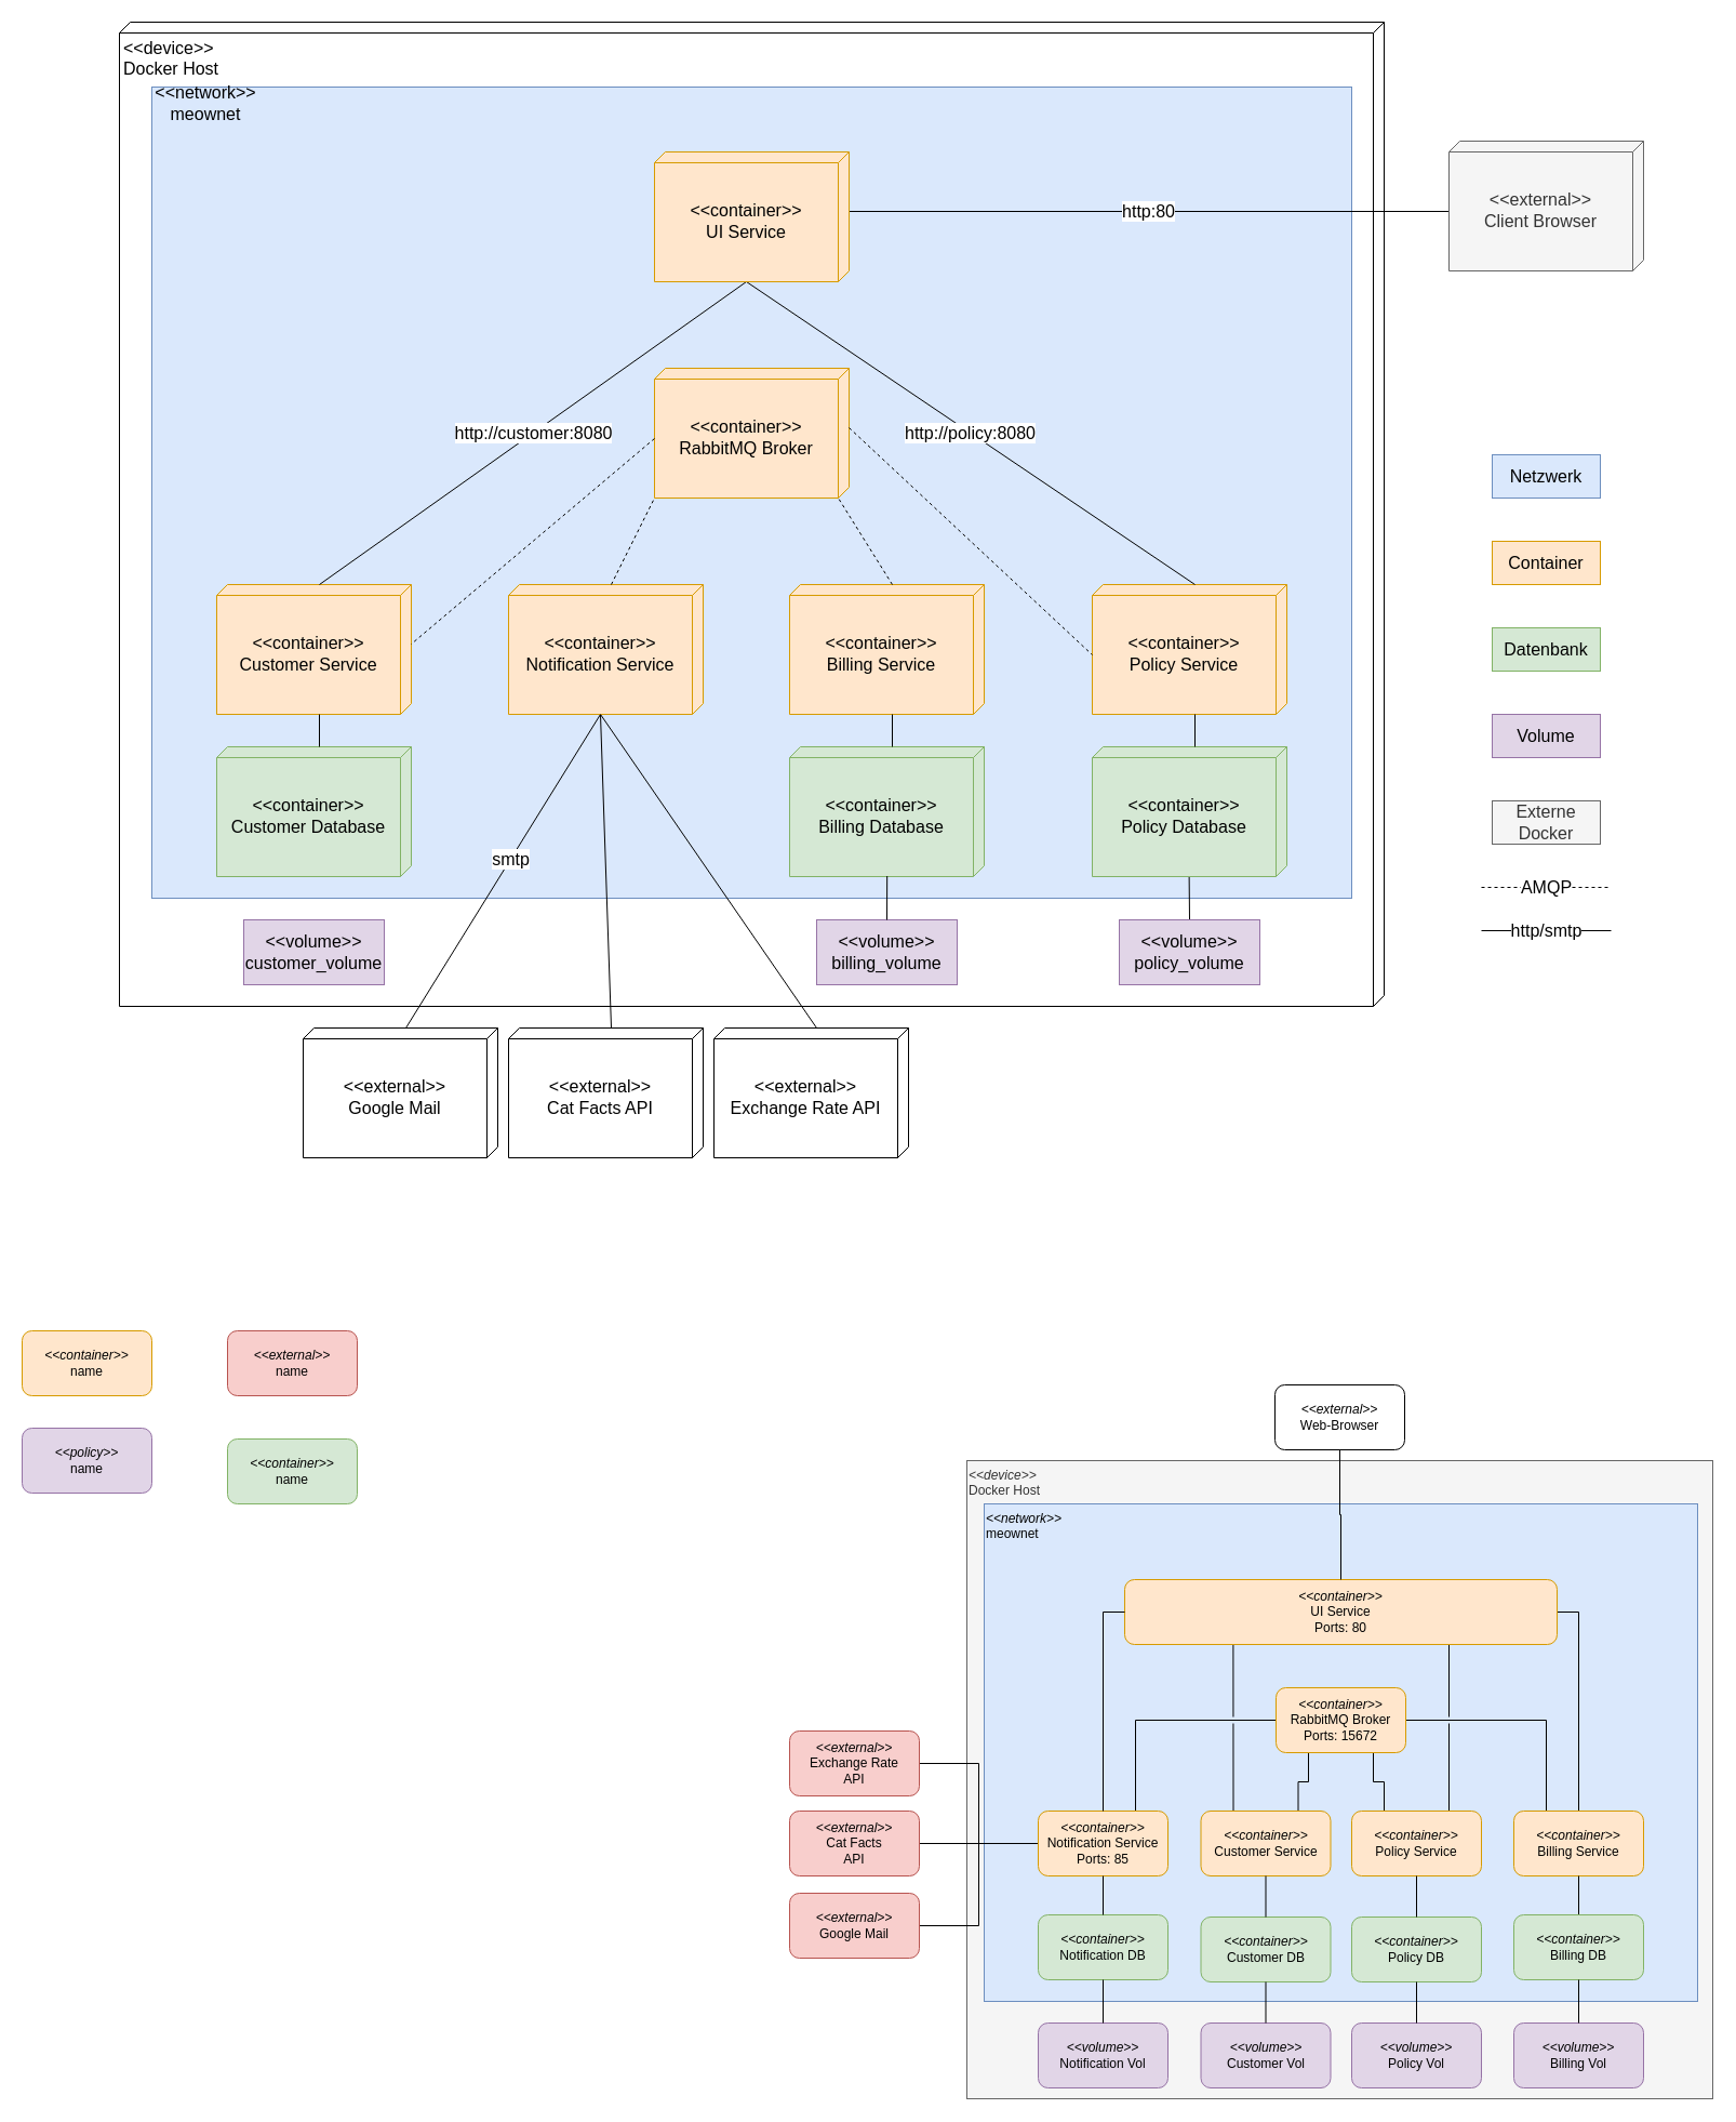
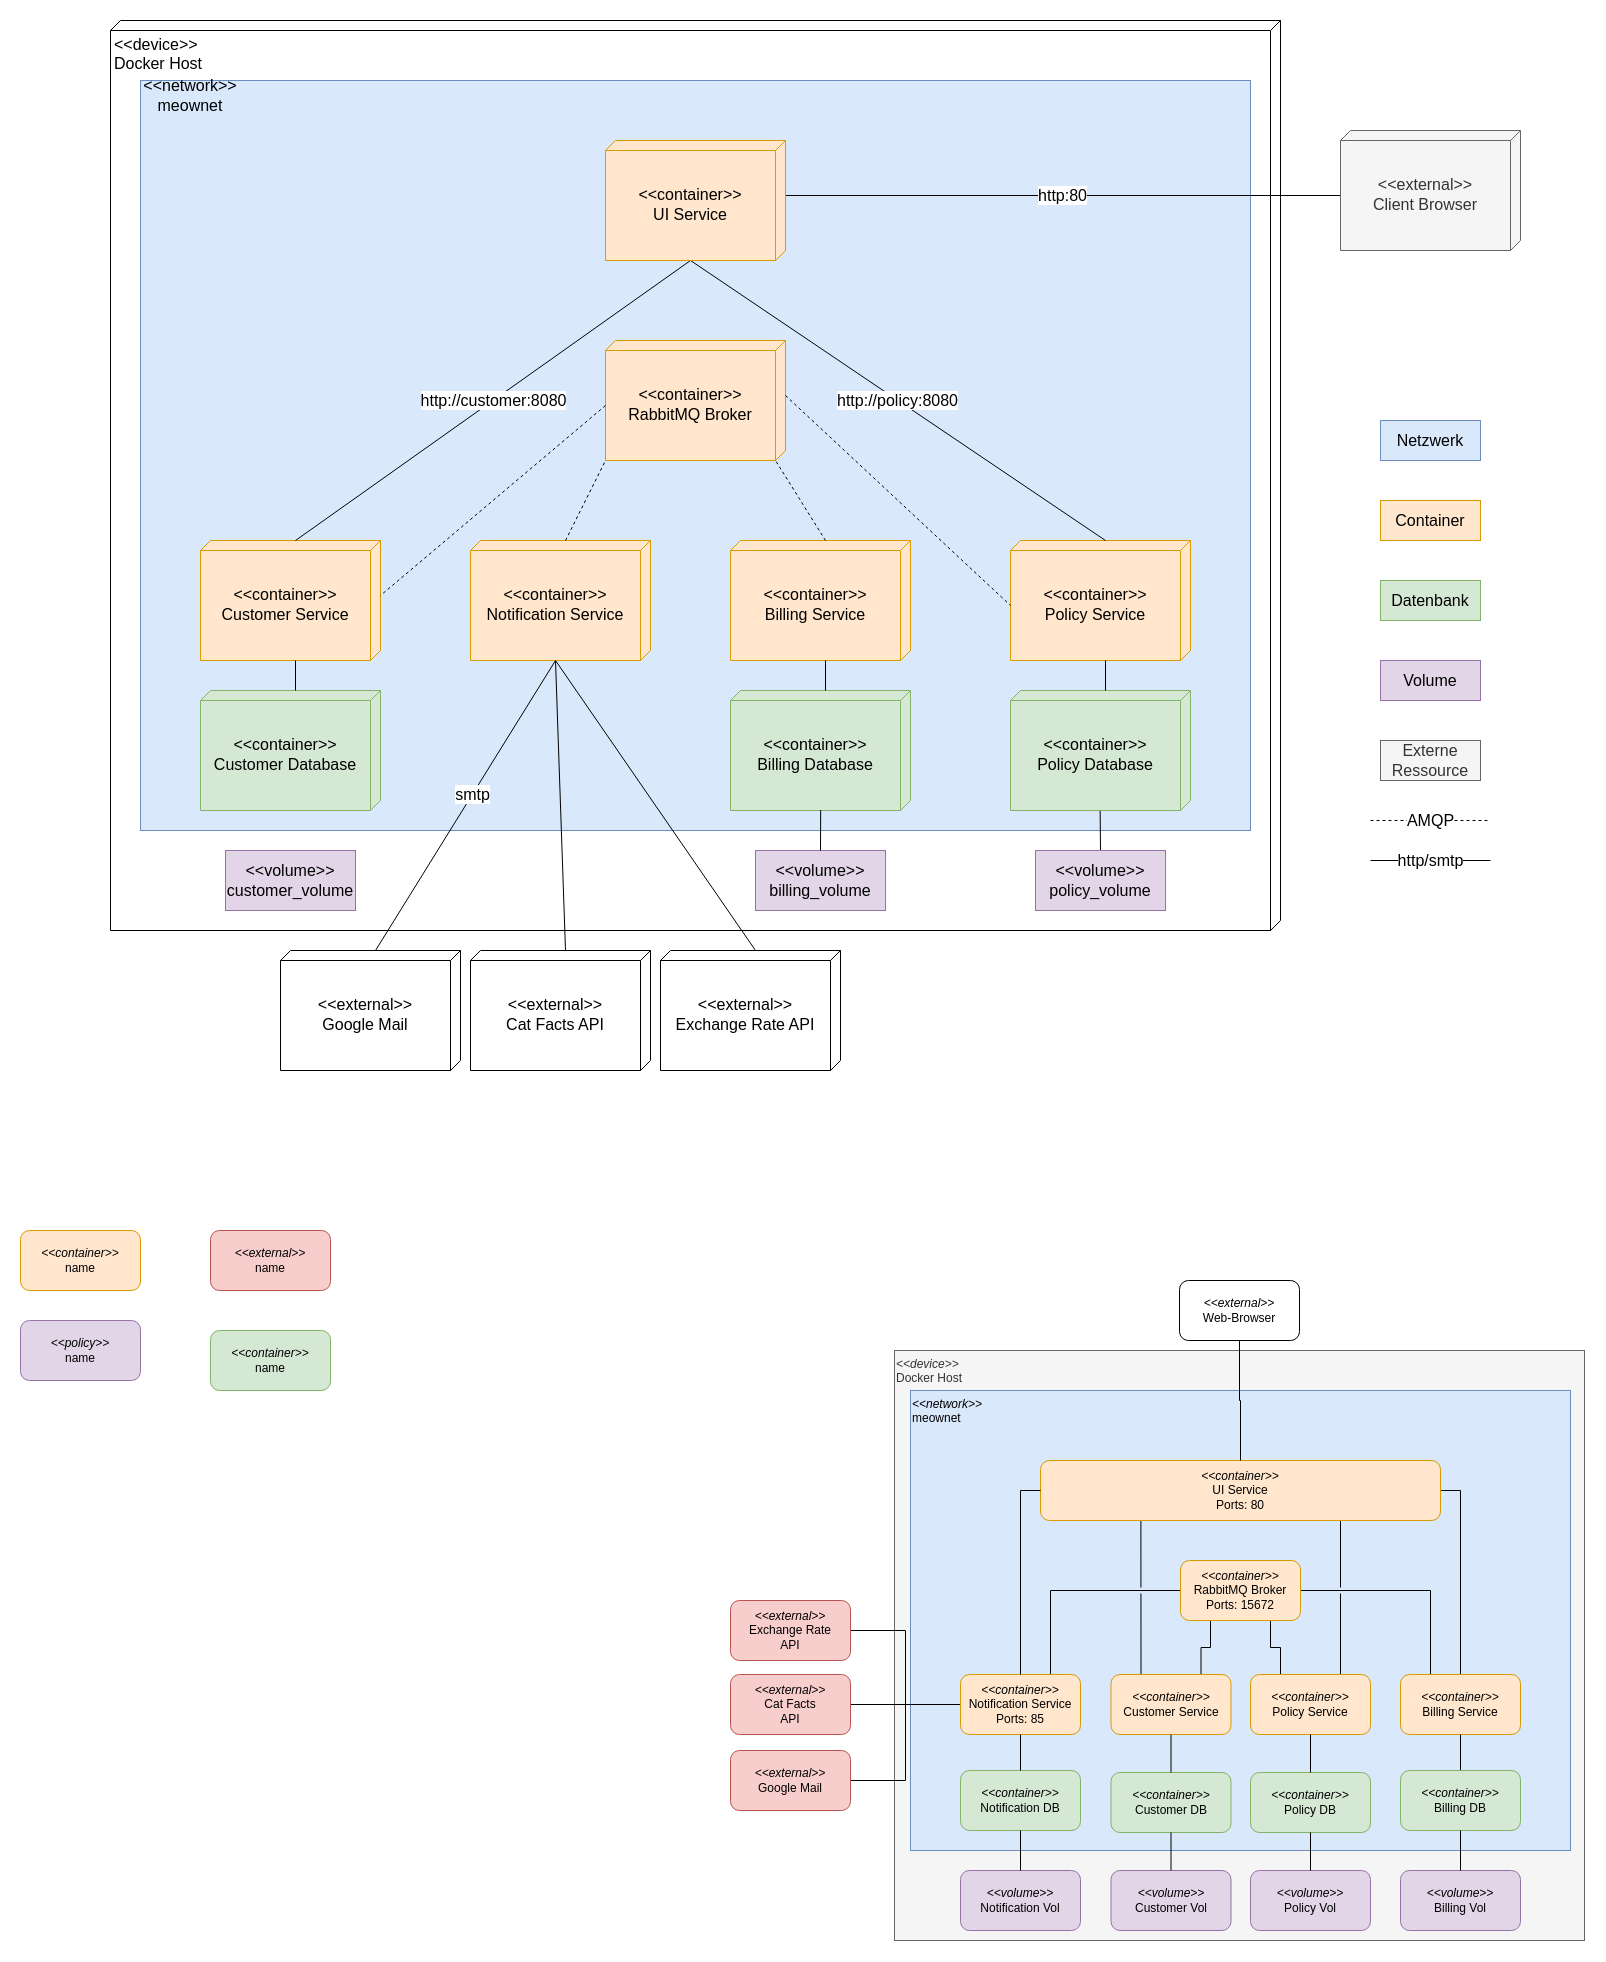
- <mxCell id="16" value="Externe Docker" style="rounded=0;whiteSpace=wrap;html=1;fillColor=#f5f5f5;strokeColor=#666666;fontColor=#333333;fontSize=16;" parent="11" vertex="1"><mxGeometry y="320" width="100" height="40" as="geometry" /></mxCell>
+ <mxCell id="16" value="Externe Ressource" style="rounded=0;whiteSpace=wrap;html=1;fillColor=#f5f5f5;strokeColor=#666666;fontColor=#333333;fontSize=16;" parent="11" vertex="1"><mxGeometry y="320" width="100" height="40" as="geometry" /></mxCell>
